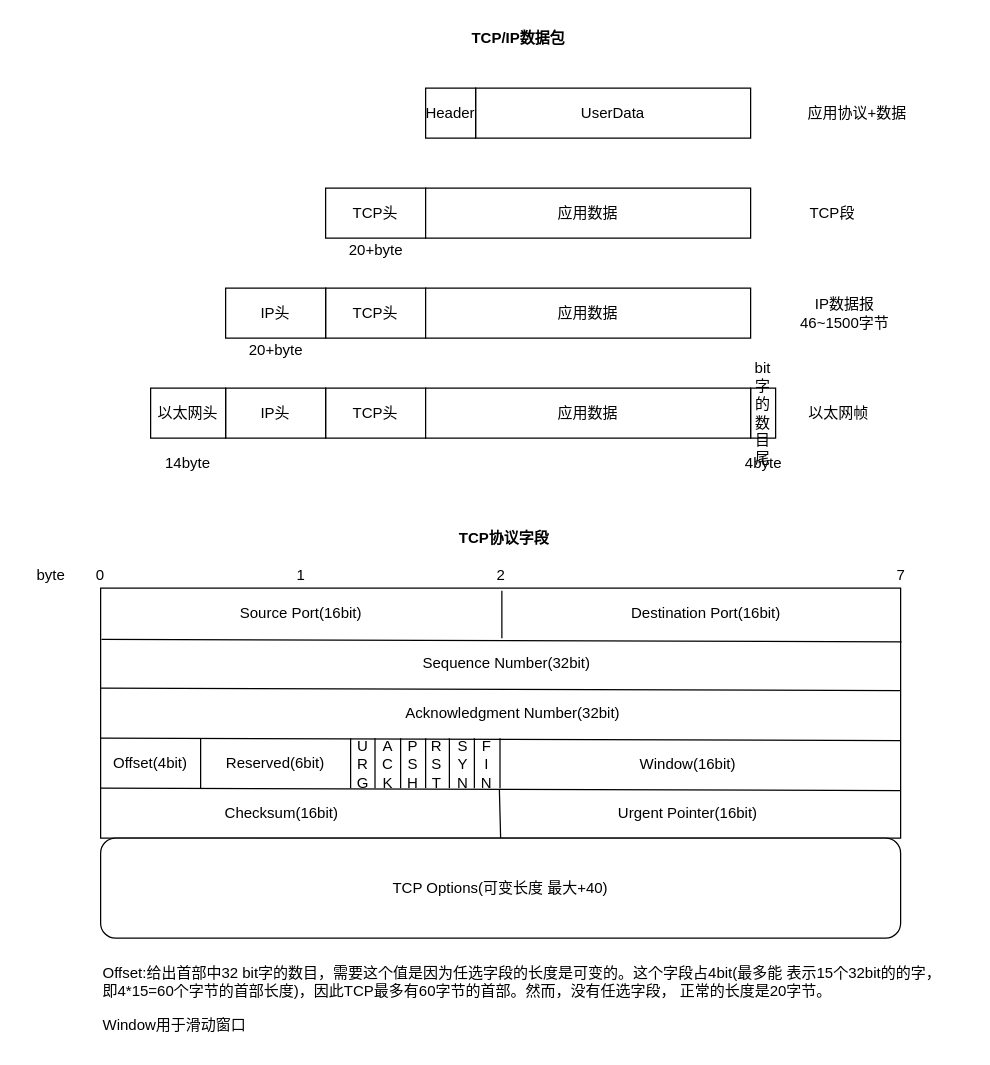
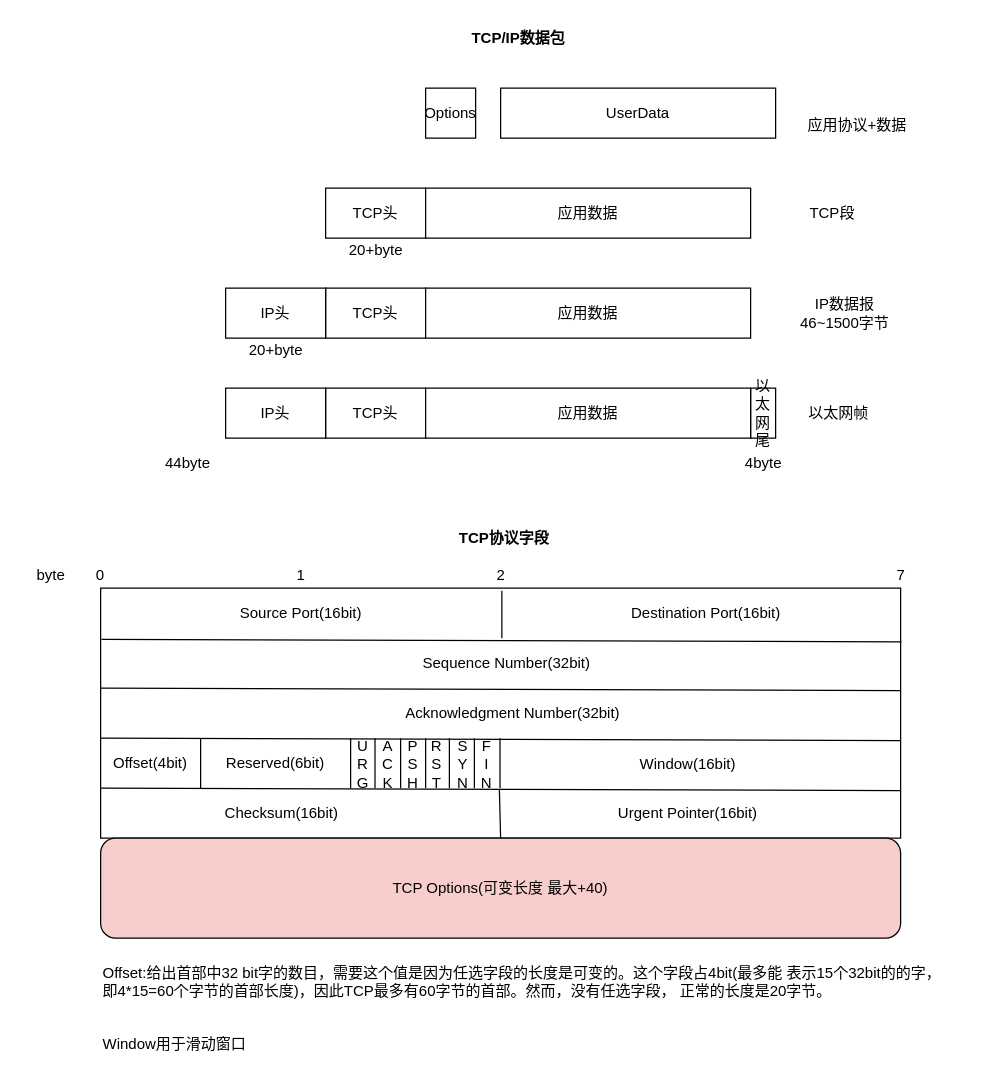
- <mxCell id="4" value="Header" style="rounded=0;whiteSpace=wrap;html=1;" vertex="1" parent="1"><mxGeometry x="340" y="70" width="40" height="40" as="geometry" /></mxCell>
+ <mxCell id="4" value="Options" style="rounded=0;whiteSpace=wrap;html=1;" vertex="1" parent="1"><mxGeometry x="340" y="70" width="40" height="40" as="geometry" /></mxCell>
- <mxCell id="3" value="UserData" style="rounded=0;whiteSpace=wrap;html=1;" vertex="1" parent="1"><mxGeometry x="380" y="70" width="220" height="40" as="geometry" /></mxCell>
+ <mxCell id="3" value="UserData" style="rounded=0;whiteSpace=wrap;html=1;" vertex="1" parent="1"><mxGeometry x="400" y="70" width="220" height="40" as="geometry" /></mxCell>
- <mxCell id="21" value="应用协议+数据" style="text;html=1;align=center;verticalAlign=middle;resizable=0;points=[];autosize=1;" vertex="1" parent="1"><mxGeometry x="640" y="80" width="90" height="20" as="geometry" /></mxCell>
+ <mxCell id="21" value="应用协议+数据" style="text;html=1;align=center;verticalAlign=middle;resizable=0;points=[];autosize=1;" vertex="1" parent="1"><mxGeometry x="640" y="90" width="90" height="20" as="geometry" /></mxCell>
- <mxCell id="7" value="以太网头" style="rounded=0;whiteSpace=wrap;html=1;" vertex="1" parent="1"><mxGeometry x="120" y="310" width="60" height="40" as="geometry" /></mxCell>
- <mxCell id="8" value="bit字的数目&lt;br&gt;尾" style="rounded=0;whiteSpace=wrap;html=1;" vertex="1" parent="1"><mxGeometry x="600" y="310" width="20" height="40" as="geometry" /></mxCell>
+ <mxCell id="8" value="以太网&lt;br&gt;尾" style="rounded=0;whiteSpace=wrap;html=1;" vertex="1" parent="1"><mxGeometry x="600" y="310" width="20" height="40" as="geometry" /></mxCell>
- <mxCell id="10" value="14byte" style="text;html=1;strokeColor=none;fillColor=none;align=center;verticalAlign=middle;whiteSpace=wrap;rounded=0;" vertex="1" parent="1"><mxGeometry x="130" y="360" width="40" height="20" as="geometry" /></mxCell>
+ <mxCell id="10" value="44byte" style="text;html=1;strokeColor=none;fillColor=none;align=center;verticalAlign=middle;whiteSpace=wrap;rounded=0;" vertex="1" parent="1"><mxGeometry x="130" y="360" width="40" height="20" as="geometry" /></mxCell>
- <mxCell id="59" value="TCP Options(可变长度 最大+40)" style="rounded=1;whiteSpace=wrap;html=1;" vertex="1" parent="1"><mxGeometry x="80" y="670" width="640" height="80" as="geometry" /></mxCell>
+ <mxCell id="59" value="TCP Options(可变长度 最大+40)" style="rounded=1;whiteSpace=wrap;html=1;fillColor=#f8cecc;" vertex="1" parent="1"><mxGeometry x="80" y="670" width="640" height="80" as="geometry" /></mxCell>
- <mxCell id="61" value="Window用于滑动窗口" style="text;html=1;strokeColor=none;fillColor=none;align=left;verticalAlign=middle;whiteSpace=wrap;rounded=0;" vertex="1" parent="1"><mxGeometry x="80" y="810" width="150" height="20" as="geometry" /></mxCell>
+ <mxCell id="61" value="Window用于滑动窗口" style="text;html=1;strokeColor=none;fillColor=none;align=left;verticalAlign=middle;whiteSpace=wrap;rounded=0;" vertex="1" parent="1"><mxGeometry x="80" y="825" width="150" height="20" as="geometry" /></mxCell>
